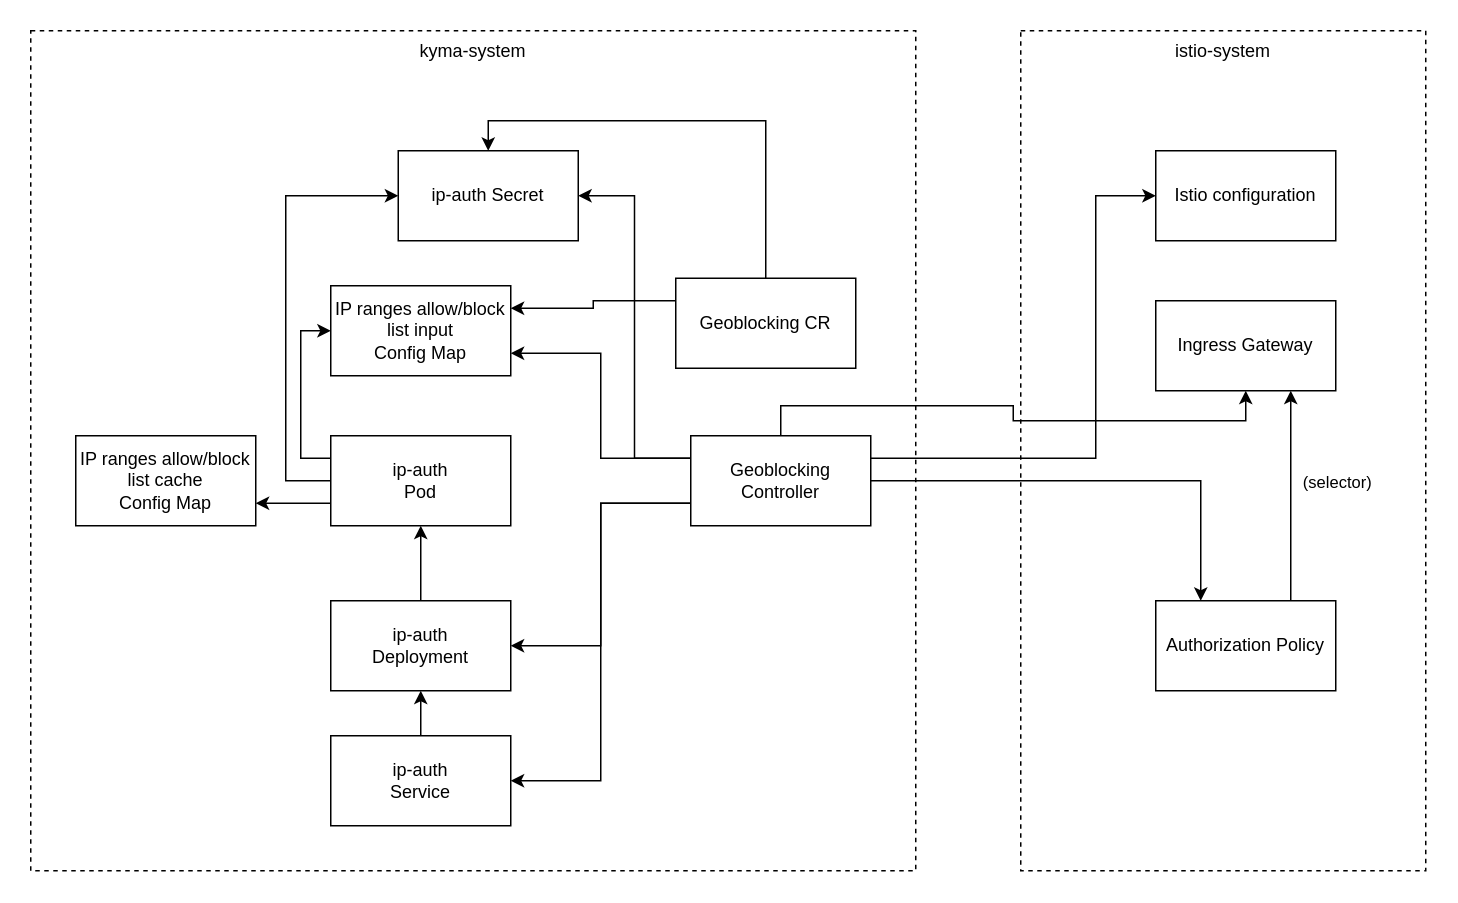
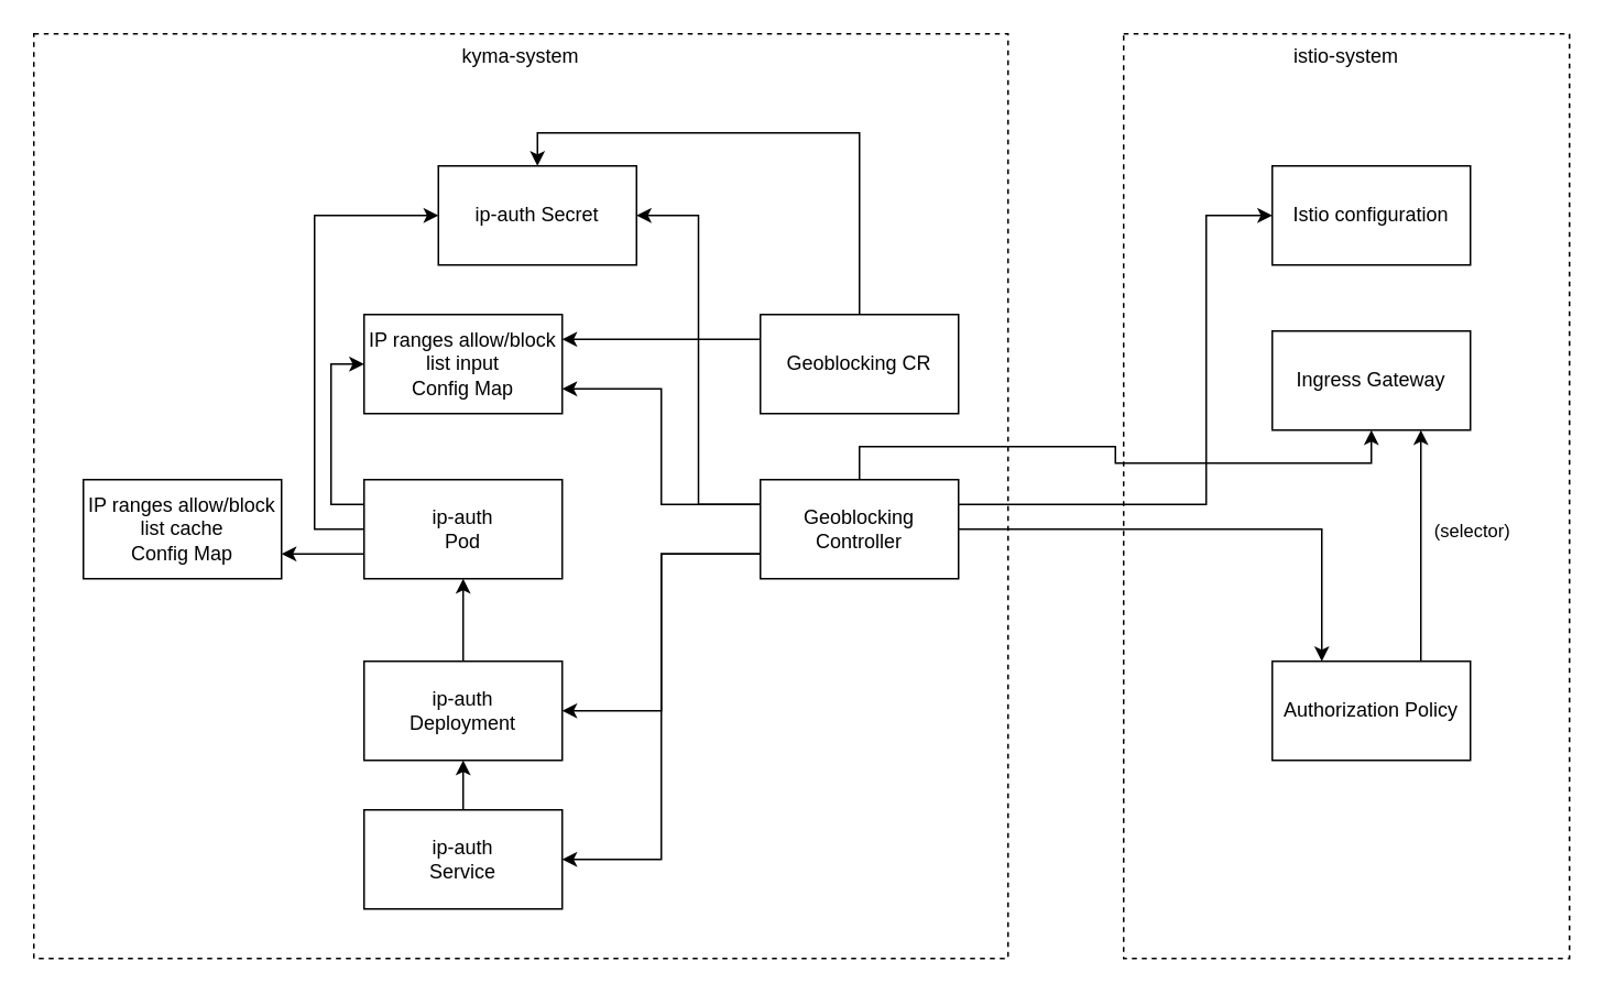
- <mxCell id="23" value="Geoblocking CR" style="rounded=0;whiteSpace=wrap;html=1;" parent="1" vertex="1"><mxGeometry x="450" y="185" width="120" height="60" as="geometry" /></mxCell>
+ <mxCell id="23" value="Geoblocking CR" style="rounded=0;whiteSpace=wrap;html=1;" parent="1" vertex="1"><mxGeometry x="460" y="190" width="120" height="60" as="geometry" /></mxCell>
